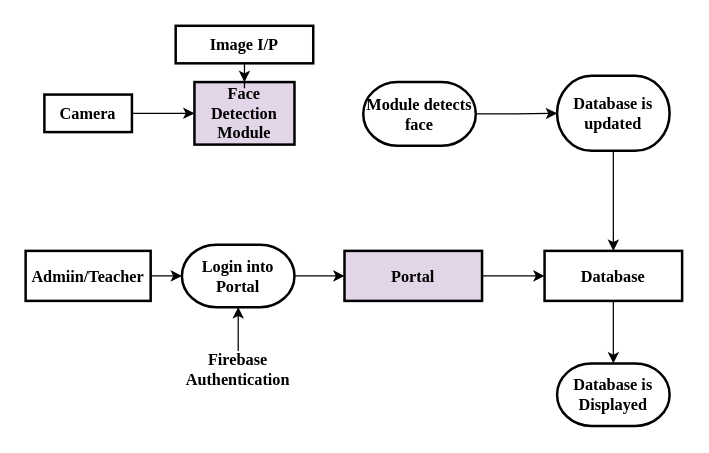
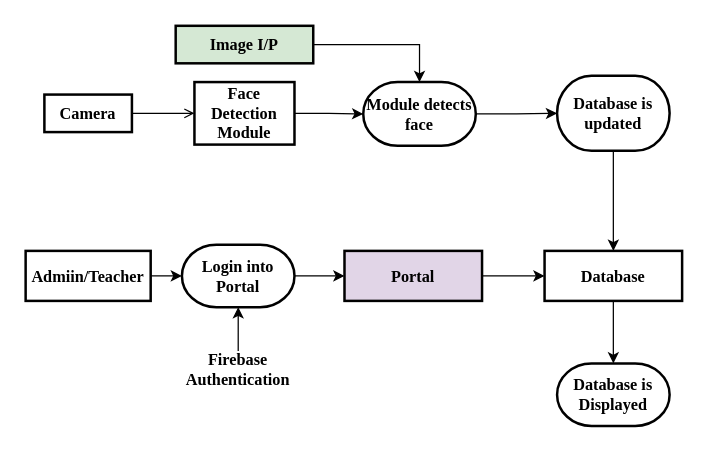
- <mxCell id="13" value="Image I/P" style="whiteSpace=wrap;html=1;rounded=0;strokeWidth=2;fontFamily=Georgia;fontSize=13;fontStyle=1" vertex="1" parent="1"><mxGeometry x="140" y="20" width="110" height="30" as="geometry" /></mxCell>
+ <mxCell id="13" value="Image I/P" style="whiteSpace=wrap;html=1;rounded=0;strokeWidth=2;fontFamily=Georgia;fontSize=13;fontStyle=1;fillColor=#d5e8d4;" vertex="1" parent="1"><mxGeometry x="140" y="20" width="110" height="30" as="geometry" /></mxCell>
- <mxCell id="12" value="" style="edgeStyle=orthogonalEdgeStyle;rounded=0;orthogonalLoop=1;jettySize=auto;html=1;fontFamily=Georgia;fontSize=13;fontStyle=1" edge="1" parent="1" source="13" target="5"><mxGeometry relative="1" as="geometry" /></mxCell>
+ <mxCell id="12" value="" style="edgeStyle=orthogonalEdgeStyle;rounded=0;orthogonalLoop=1;jettySize=auto;html=1;fontFamily=Georgia;fontSize=13;fontStyle=1;" edge="1" parent="1" source="13" target="7"><mxGeometry relative="1" as="geometry" /></mxCell>
- <mxCell id="2" value="" style="edgeStyle=orthogonalEdgeStyle;rounded=0;orthogonalLoop=1;jettySize=auto;html=1;fontFamily=Georgia;fontSize=13;fontStyle=1" edge="1" parent="1" source="3" target="5"><mxGeometry relative="1" as="geometry" /></mxCell>
+ <mxCell id="2" value="" style="edgeStyle=orthogonalEdgeStyle;rounded=0;orthogonalLoop=1;jettySize=auto;html=1;fontFamily=Georgia;fontSize=13;fontStyle=1;endArrow=open;" edge="1" parent="1" source="3" target="5"><mxGeometry relative="1" as="geometry" /></mxCell>
- <mxCell id="5" value="Face Detection Module" style="whiteSpace=wrap;html=1;rounded=0;strokeWidth=2;fontFamily=Georgia;fontSize=13;fontStyle=1;fillColor=#e1d5e7;" vertex="1" parent="1"><mxGeometry x="155" y="65" width="80" height="50" as="geometry" /></mxCell>
+ <mxCell id="5" value="Face Detection Module" style="whiteSpace=wrap;html=1;rounded=0;strokeWidth=2;fontFamily=Georgia;fontSize=13;fontStyle=1" vertex="1" parent="1"><mxGeometry x="155" y="65" width="80" height="50" as="geometry" /></mxCell>
+ <mxCell id="4" value="" style="edgeStyle=orthogonalEdgeStyle;rounded=0;orthogonalLoop=1;jettySize=auto;html=1;fontFamily=Georgia;fontSize=13;fontStyle=1" edge="1" parent="1" source="5" target="7"><mxGeometry relative="1" as="geometry" /></mxCell>
